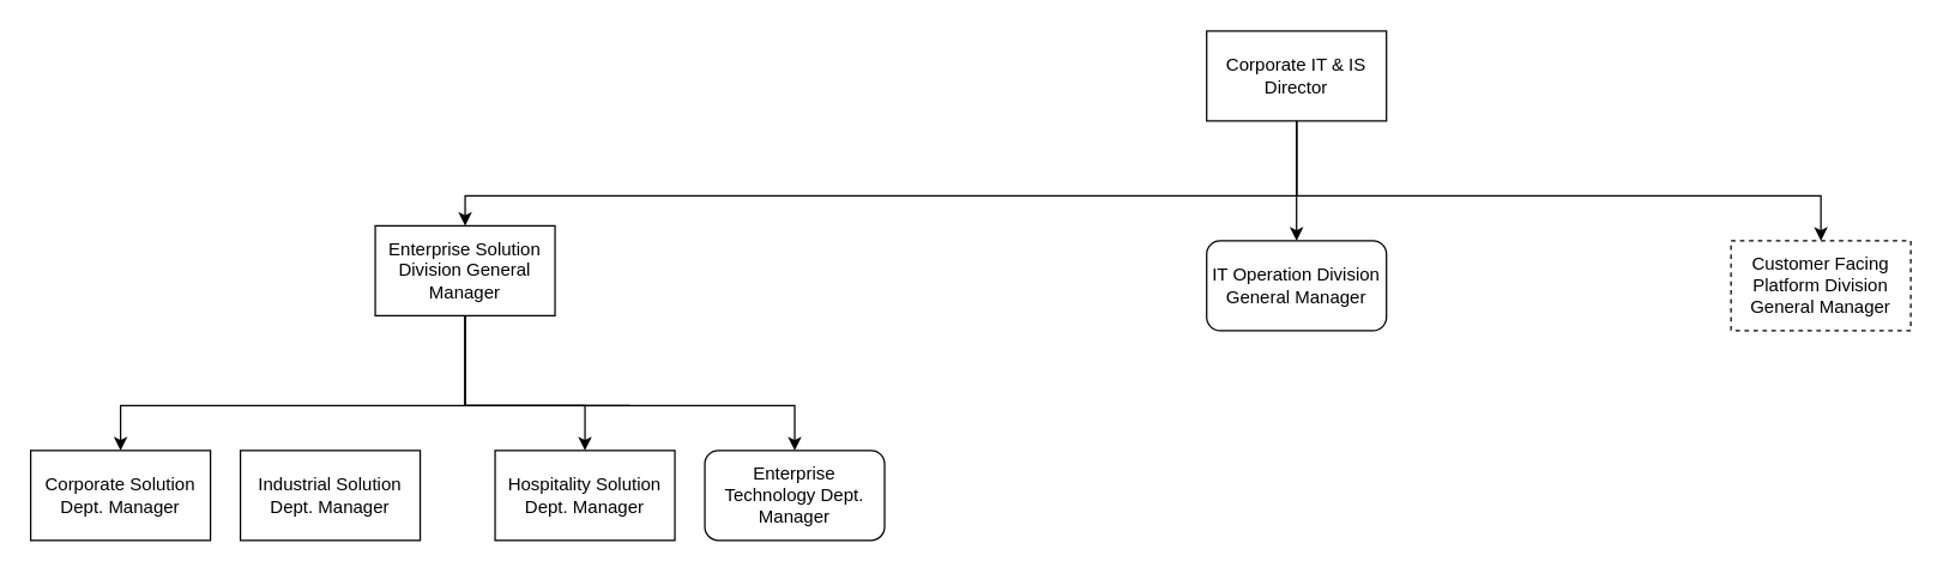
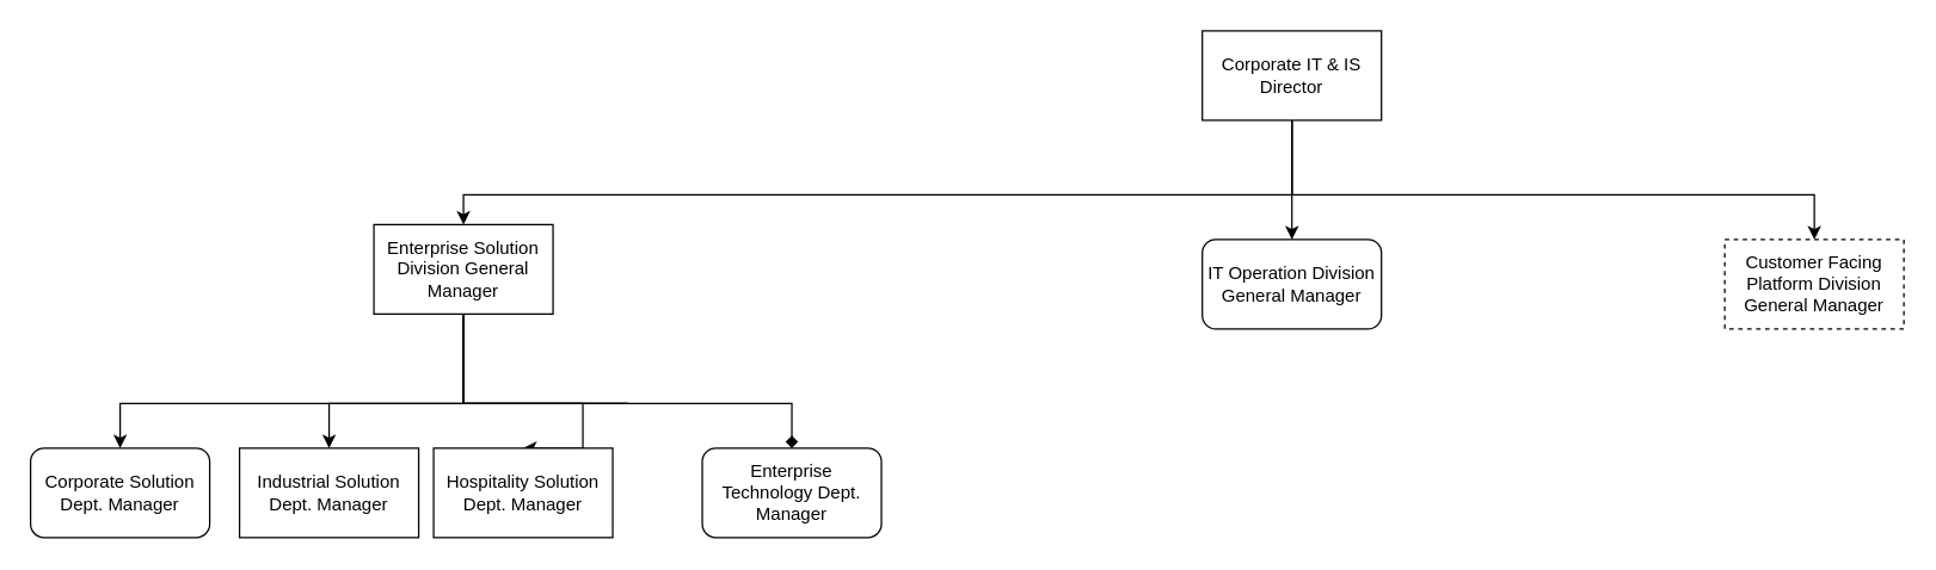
+ <mxCell id="7" value="" style="edgeStyle=orthogonalEdgeStyle;rounded=0;orthogonalLoop=1;jettySize=auto;html=1;" edge="1" parent="1" source="11" target="13"><mxGeometry relative="1" as="geometry"><Array as="points"><mxPoint x="420" y="270" /><mxPoint x="320" y="270" /></Array></mxGeometry></mxCell>
- <mxCell id="9" style="edgeStyle=orthogonalEdgeStyle;rounded=0;orthogonalLoop=1;jettySize=auto;html=1;entryX=0.5;entryY=0;entryDx=0;entryDy=0;" edge="1" parent="1" source="11" target="15"><mxGeometry relative="1" as="geometry"><mxPoint x="600" y="290" as="targetPoint" /><Array as="points"><mxPoint x="310" y="270" /><mxPoint x="530" y="270" /></Array></mxGeometry></mxCell>
+ <mxCell id="9" style="edgeStyle=orthogonalEdgeStyle;rounded=0;orthogonalLoop=1;jettySize=auto;html=1;entryX=0.5;entryY=0;entryDx=0;entryDy=0;endArrow=diamond;" edge="1" parent="1" source="11" target="15"><mxGeometry relative="1" as="geometry"><mxPoint x="600" y="290" as="targetPoint" /><Array as="points"><mxPoint x="310" y="270" /><mxPoint x="530" y="270" /></Array></mxGeometry></mxCell>
- <mxCell id="14" value="Corporate Solution Dept. Manager" style="rounded=0;whiteSpace=wrap;html=1;" vertex="1" parent="1"><mxGeometry x="20" y="300" width="120" height="60" as="geometry" /></mxCell>
+ <mxCell id="14" value="Corporate Solution Dept. Manager" style="whiteSpace=wrap;html=1;rounded=1;" vertex="1" parent="1"><mxGeometry x="20" y="300" width="120" height="60" as="geometry" /></mxCell>
- <mxCell id="16" value="Hospitality Solution Dept. Manager" style="rounded=0;whiteSpace=wrap;html=1;" vertex="1" parent="1"><mxGeometry x="330" y="300" width="120" height="60" as="geometry" /></mxCell>
+ <mxCell id="16" value="Hospitality Solution Dept. Manager" style="rounded=0;whiteSpace=wrap;html=1;" vertex="1" parent="1"><mxGeometry x="290" y="300" width="120" height="60" as="geometry" /></mxCell>
